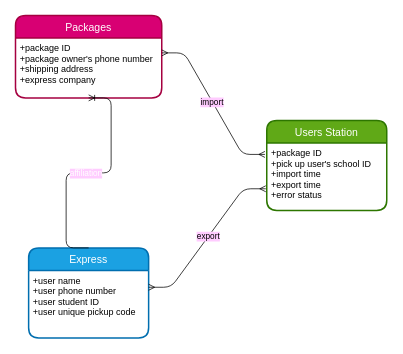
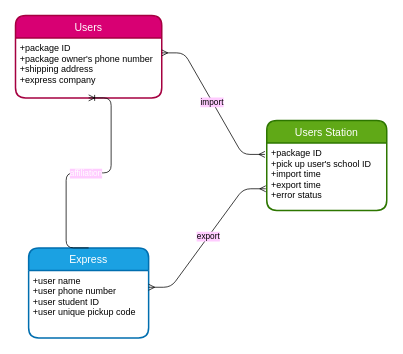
- <mxCell id="2" value="Packages" style="swimlane;childLayout=stackLayout;horizontal=1;startSize=30;horizontalStack=0;rounded=1;fontSize=14;fontStyle=0;strokeWidth=2;resizeParent=0;resizeLast=1;shadow=0;dashed=0;align=center;fillColor=#d80073;fontColor=#ffffff;strokeColor=#A50040;" vertex="1" parent="1"><mxGeometry x="20" y="20" width="195" height="110" as="geometry"><mxRectangle x="-855" y="1170" width="90" height="30" as="alternateBounds" /></mxGeometry></mxCell>
+ <mxCell id="2" value="Users" style="swimlane;childLayout=stackLayout;horizontal=1;startSize=30;horizontalStack=0;rounded=1;fontSize=14;fontStyle=0;strokeWidth=2;resizeParent=0;resizeLast=1;shadow=0;dashed=0;align=center;fillColor=#d80073;fontColor=#ffffff;strokeColor=#A50040;" vertex="1" parent="1"><mxGeometry x="20" y="20" width="195" height="110" as="geometry"><mxRectangle x="-855" y="1170" width="90" height="30" as="alternateBounds" /></mxGeometry></mxCell>
